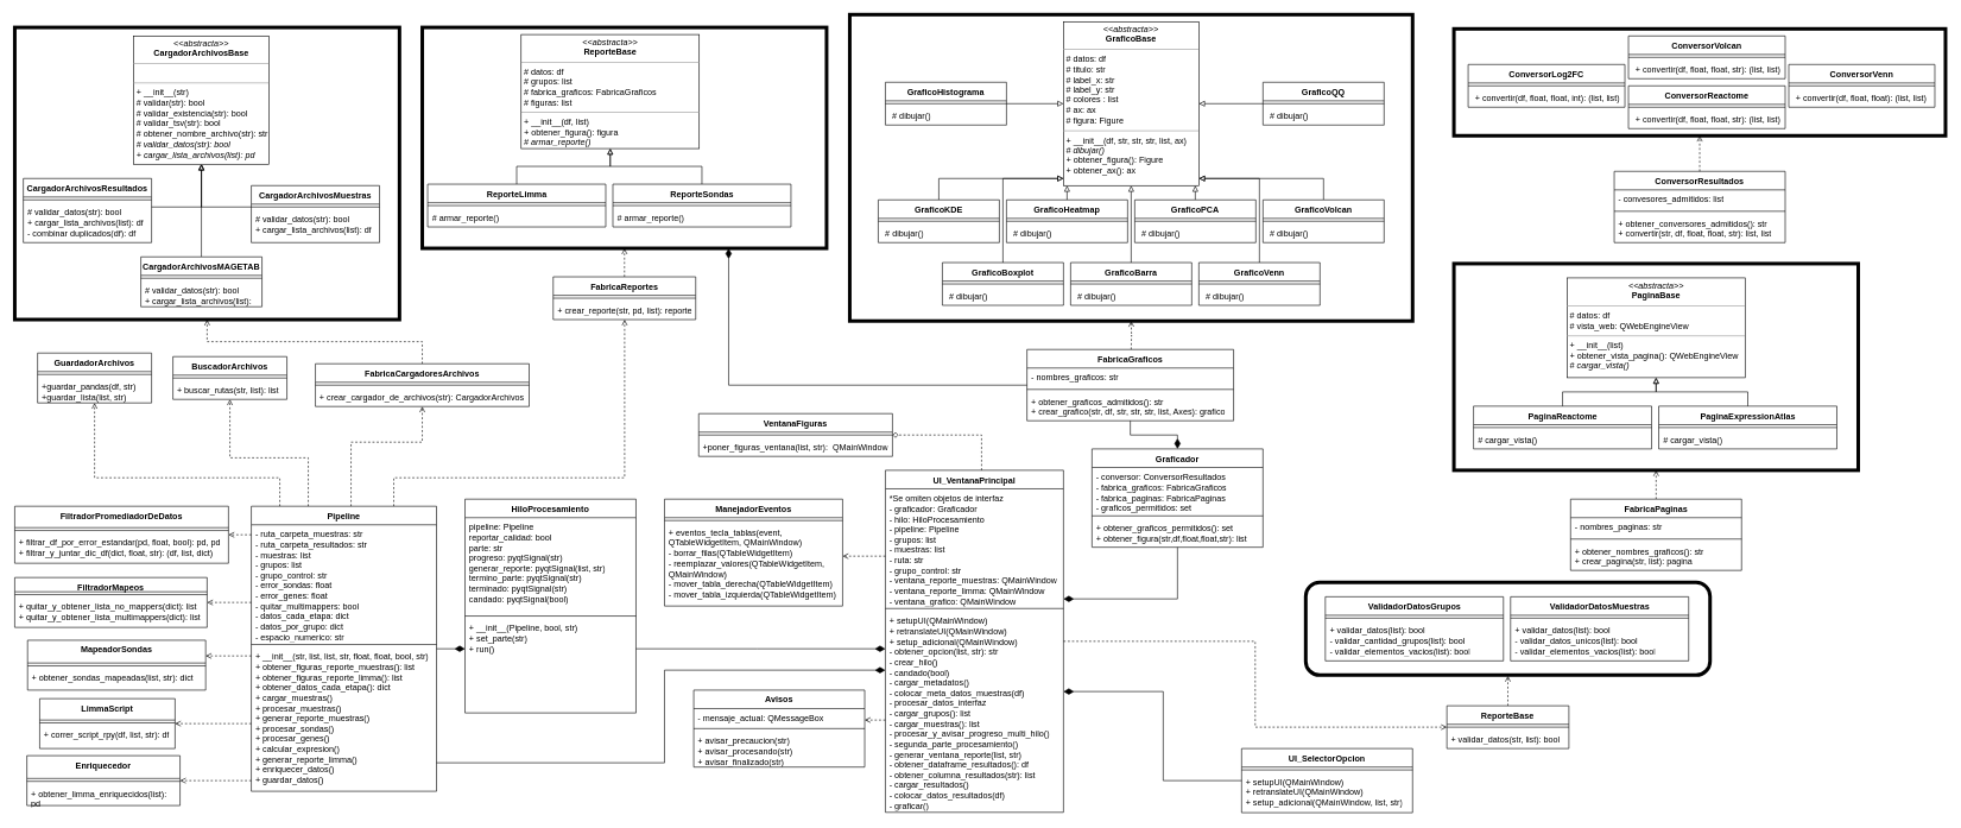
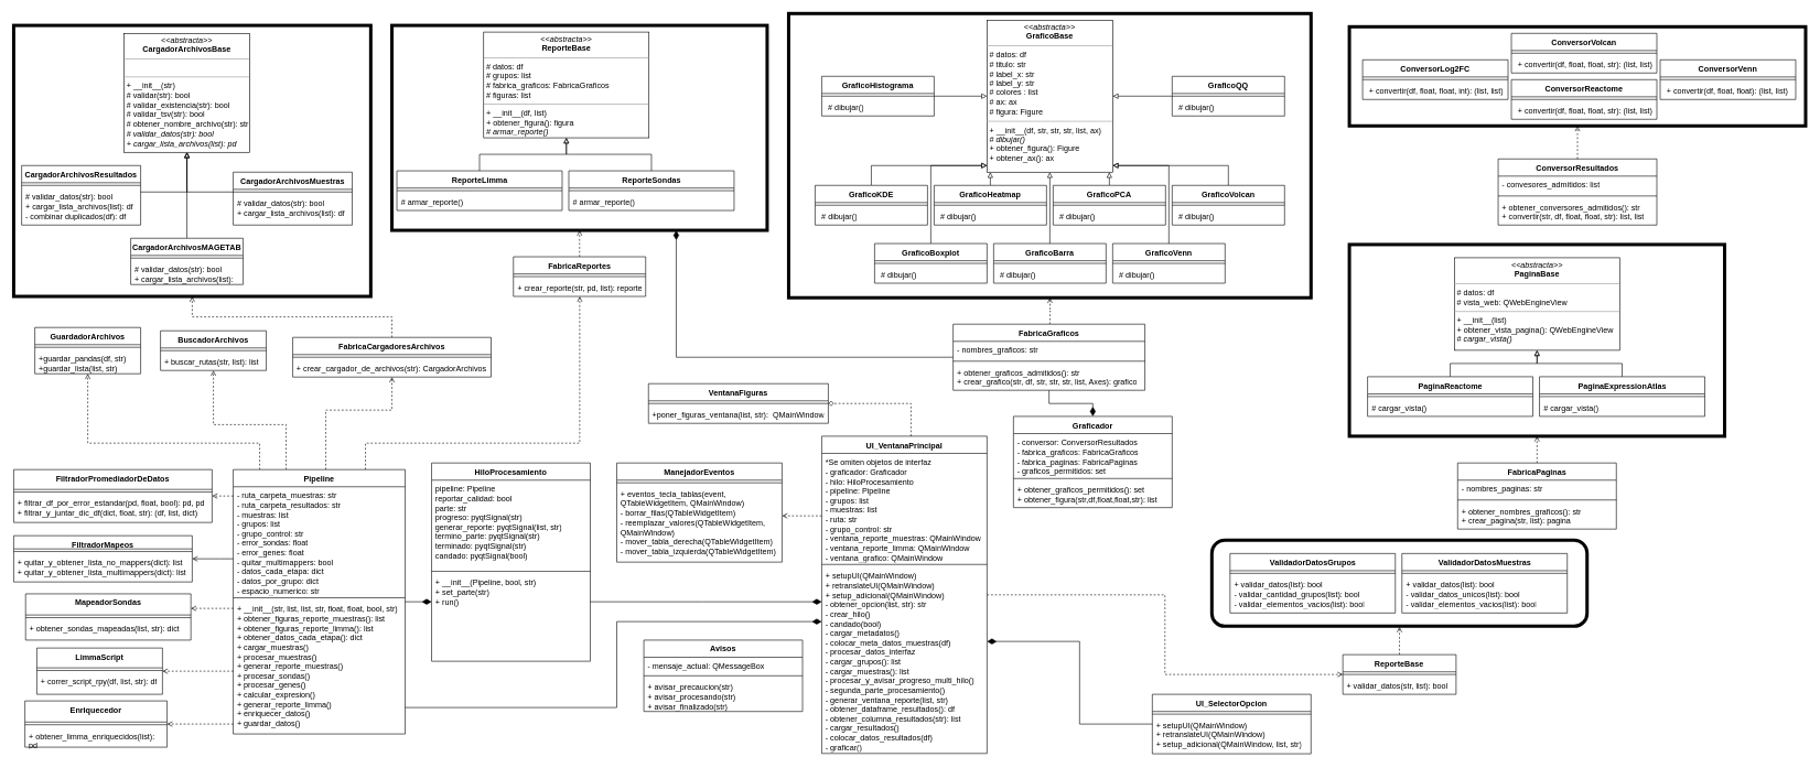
- <mxCell id="185" style="edgeStyle=orthogonalEdgeStyle;rounded=0;orthogonalLoop=1;jettySize=auto;html=1;endArrow=diamondThin;endFill=1;endSize=12;" edge="1" parent="1" source="186" target="127"><mxGeometry relative="1" as="geometry"><Array as="points"><mxPoint x="1652" y="840" /></Array></mxGeometry></mxCell>
- <mxCell id="146" style="edgeStyle=orthogonalEdgeStyle;rounded=0;orthogonalLoop=1;jettySize=auto;html=1;endArrow=open;endFill=0;dashed=1;" edge="1" parent="1" source="152" target="102"><mxGeometry relative="1" as="geometry"><Array as="points"><mxPoint x="332" y="845" /><mxPoint x="332" y="845" /></Array></mxGeometry></mxCell>
+ <mxCell id="146" style="edgeStyle=orthogonalEdgeStyle;rounded=0;orthogonalLoop=1;jettySize=auto;html=1;endArrow=open;endFill=0;dashed=0;" edge="1" parent="1" source="152" target="102"><mxGeometry relative="1" as="geometry"><Array as="points"><mxPoint x="332" y="845" /><mxPoint x="332" y="845" /></Array></mxGeometry></mxCell>
- <mxCell id="126" style="edgeStyle=orthogonalEdgeStyle;rounded=0;orthogonalLoop=1;jettySize=auto;html=1;dashed=1;endArrow=open;endFill=0;" edge="1" parent="1" source="127" target="109"><mxGeometry relative="1" as="geometry"><Array as="points"><mxPoint x="1232" y="1010" /><mxPoint x="1232" y="1010" /></Array></mxGeometry></mxCell>
